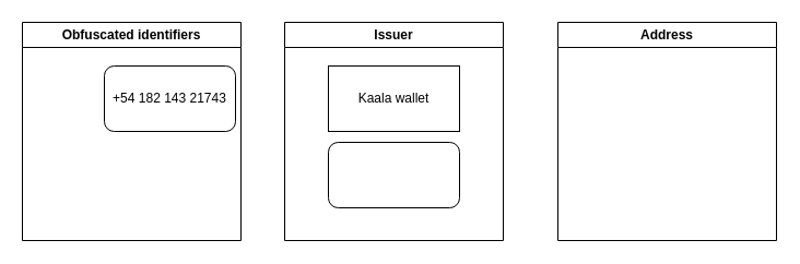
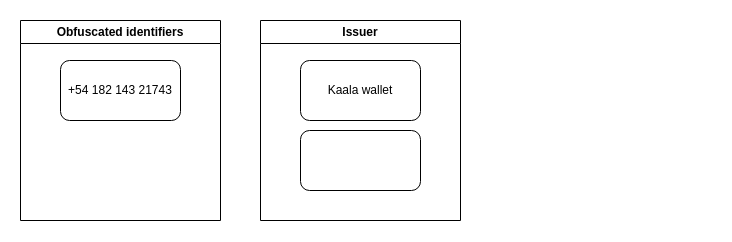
- <mxCell id="3" value="+54 182 143 21743" style="rounded=1;whiteSpace=wrap;html=1;" vertex="1" parent="2"><mxGeometry x="75" y="40" width="120" height="60" as="geometry" /></mxCell>
+ <mxCell id="3" value="+54 182 143 21743" style="rounded=1;whiteSpace=wrap;html=1;" vertex="1" parent="2"><mxGeometry x="40" y="40" width="120" height="60" as="geometry" /></mxCell>
- <mxCell id="5" value="Kaala wallet" style="whiteSpace=wrap;html=1;rounded=0;" vertex="1" parent="4"><mxGeometry x="40" y="40" width="120" height="60" as="geometry" /></mxCell>
+ <mxCell id="5" value="Kaala wallet" style="rounded=1;whiteSpace=wrap;html=1;" vertex="1" parent="4"><mxGeometry x="40" y="40" width="120" height="60" as="geometry" /></mxCell>
- <mxCell id="7" value="Address" style="swimlane;whiteSpace=wrap;html=1;" vertex="1" parent="1"><mxGeometry x="510" y="20" width="200" height="200" as="geometry" /></mxCell>
